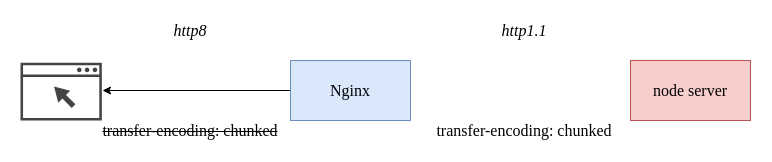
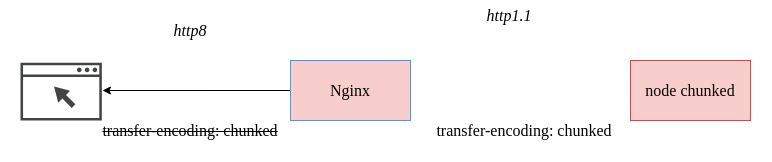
- <mxCell id="7" value="http1.1" style="text;html=1;strokeColor=none;fillColor=none;align=center;verticalAlign=middle;whiteSpace=wrap;rounded=0;sketch=1;fontSize=16;fontFamily=Monoca;fontStyle=2" vertex="1" parent="1"><mxGeometry x="504" y="20" width="40" height="20" as="geometry" /></mxCell>
+ <mxCell id="7" value="http1.1" style="text;html=1;strokeColor=none;fillColor=none;align=center;verticalAlign=middle;whiteSpace=wrap;rounded=0;sketch=1;fontSize=16;fontFamily=Monoca;fontStyle=2" vertex="1" parent="1"><mxGeometry x="489" y="5" width="40" height="20" as="geometry" /></mxCell>
- <mxCell id="3" value="&lt;font style=&quot;font-size: 16px;&quot;&gt;Nginx&lt;/font&gt;" style="rounded=0;whiteSpace=wrap;html=1;sketch=0;fontSize=16;fontFamily=Monoca;fillColor=#dae8fc;strokeColor=#6c8ebf;" vertex="1" parent="1"><mxGeometry x="290" y="60" width="120" height="60" as="geometry" /></mxCell>
+ <mxCell id="3" value="&lt;font style=&quot;font-size: 16px;&quot;&gt;Nginx&lt;/font&gt;" style="rounded=0;whiteSpace=wrap;html=1;sketch=0;fontSize=16;fontFamily=Monoca;fillColor=#f8cecc;strokeColor=#6c8ebf;" vertex="1" parent="1"><mxGeometry x="290" y="60" width="120" height="60" as="geometry" /></mxCell>
- <mxCell id="4" value="&lt;font style=&quot;font-size: 16px;&quot;&gt;node server&lt;/font&gt;" style="rounded=0;whiteSpace=wrap;html=1;sketch=0;fontSize=16;fontFamily=Monoca;fillColor=#f8cecc;strokeColor=#b85450;" vertex="1" parent="1"><mxGeometry x="630" y="60" width="120" height="60" as="geometry" /></mxCell>
+ <mxCell id="4" value="&lt;font style=&quot;font-size: 16px;&quot;&gt;node chunked&lt;/font&gt;" style="rounded=0;whiteSpace=wrap;html=1;sketch=0;fontSize=16;fontFamily=Monoca;fillColor=#f8cecc;strokeColor=#b85450;" vertex="1" parent="1"><mxGeometry x="630" y="60" width="120" height="60" as="geometry" /></mxCell>
